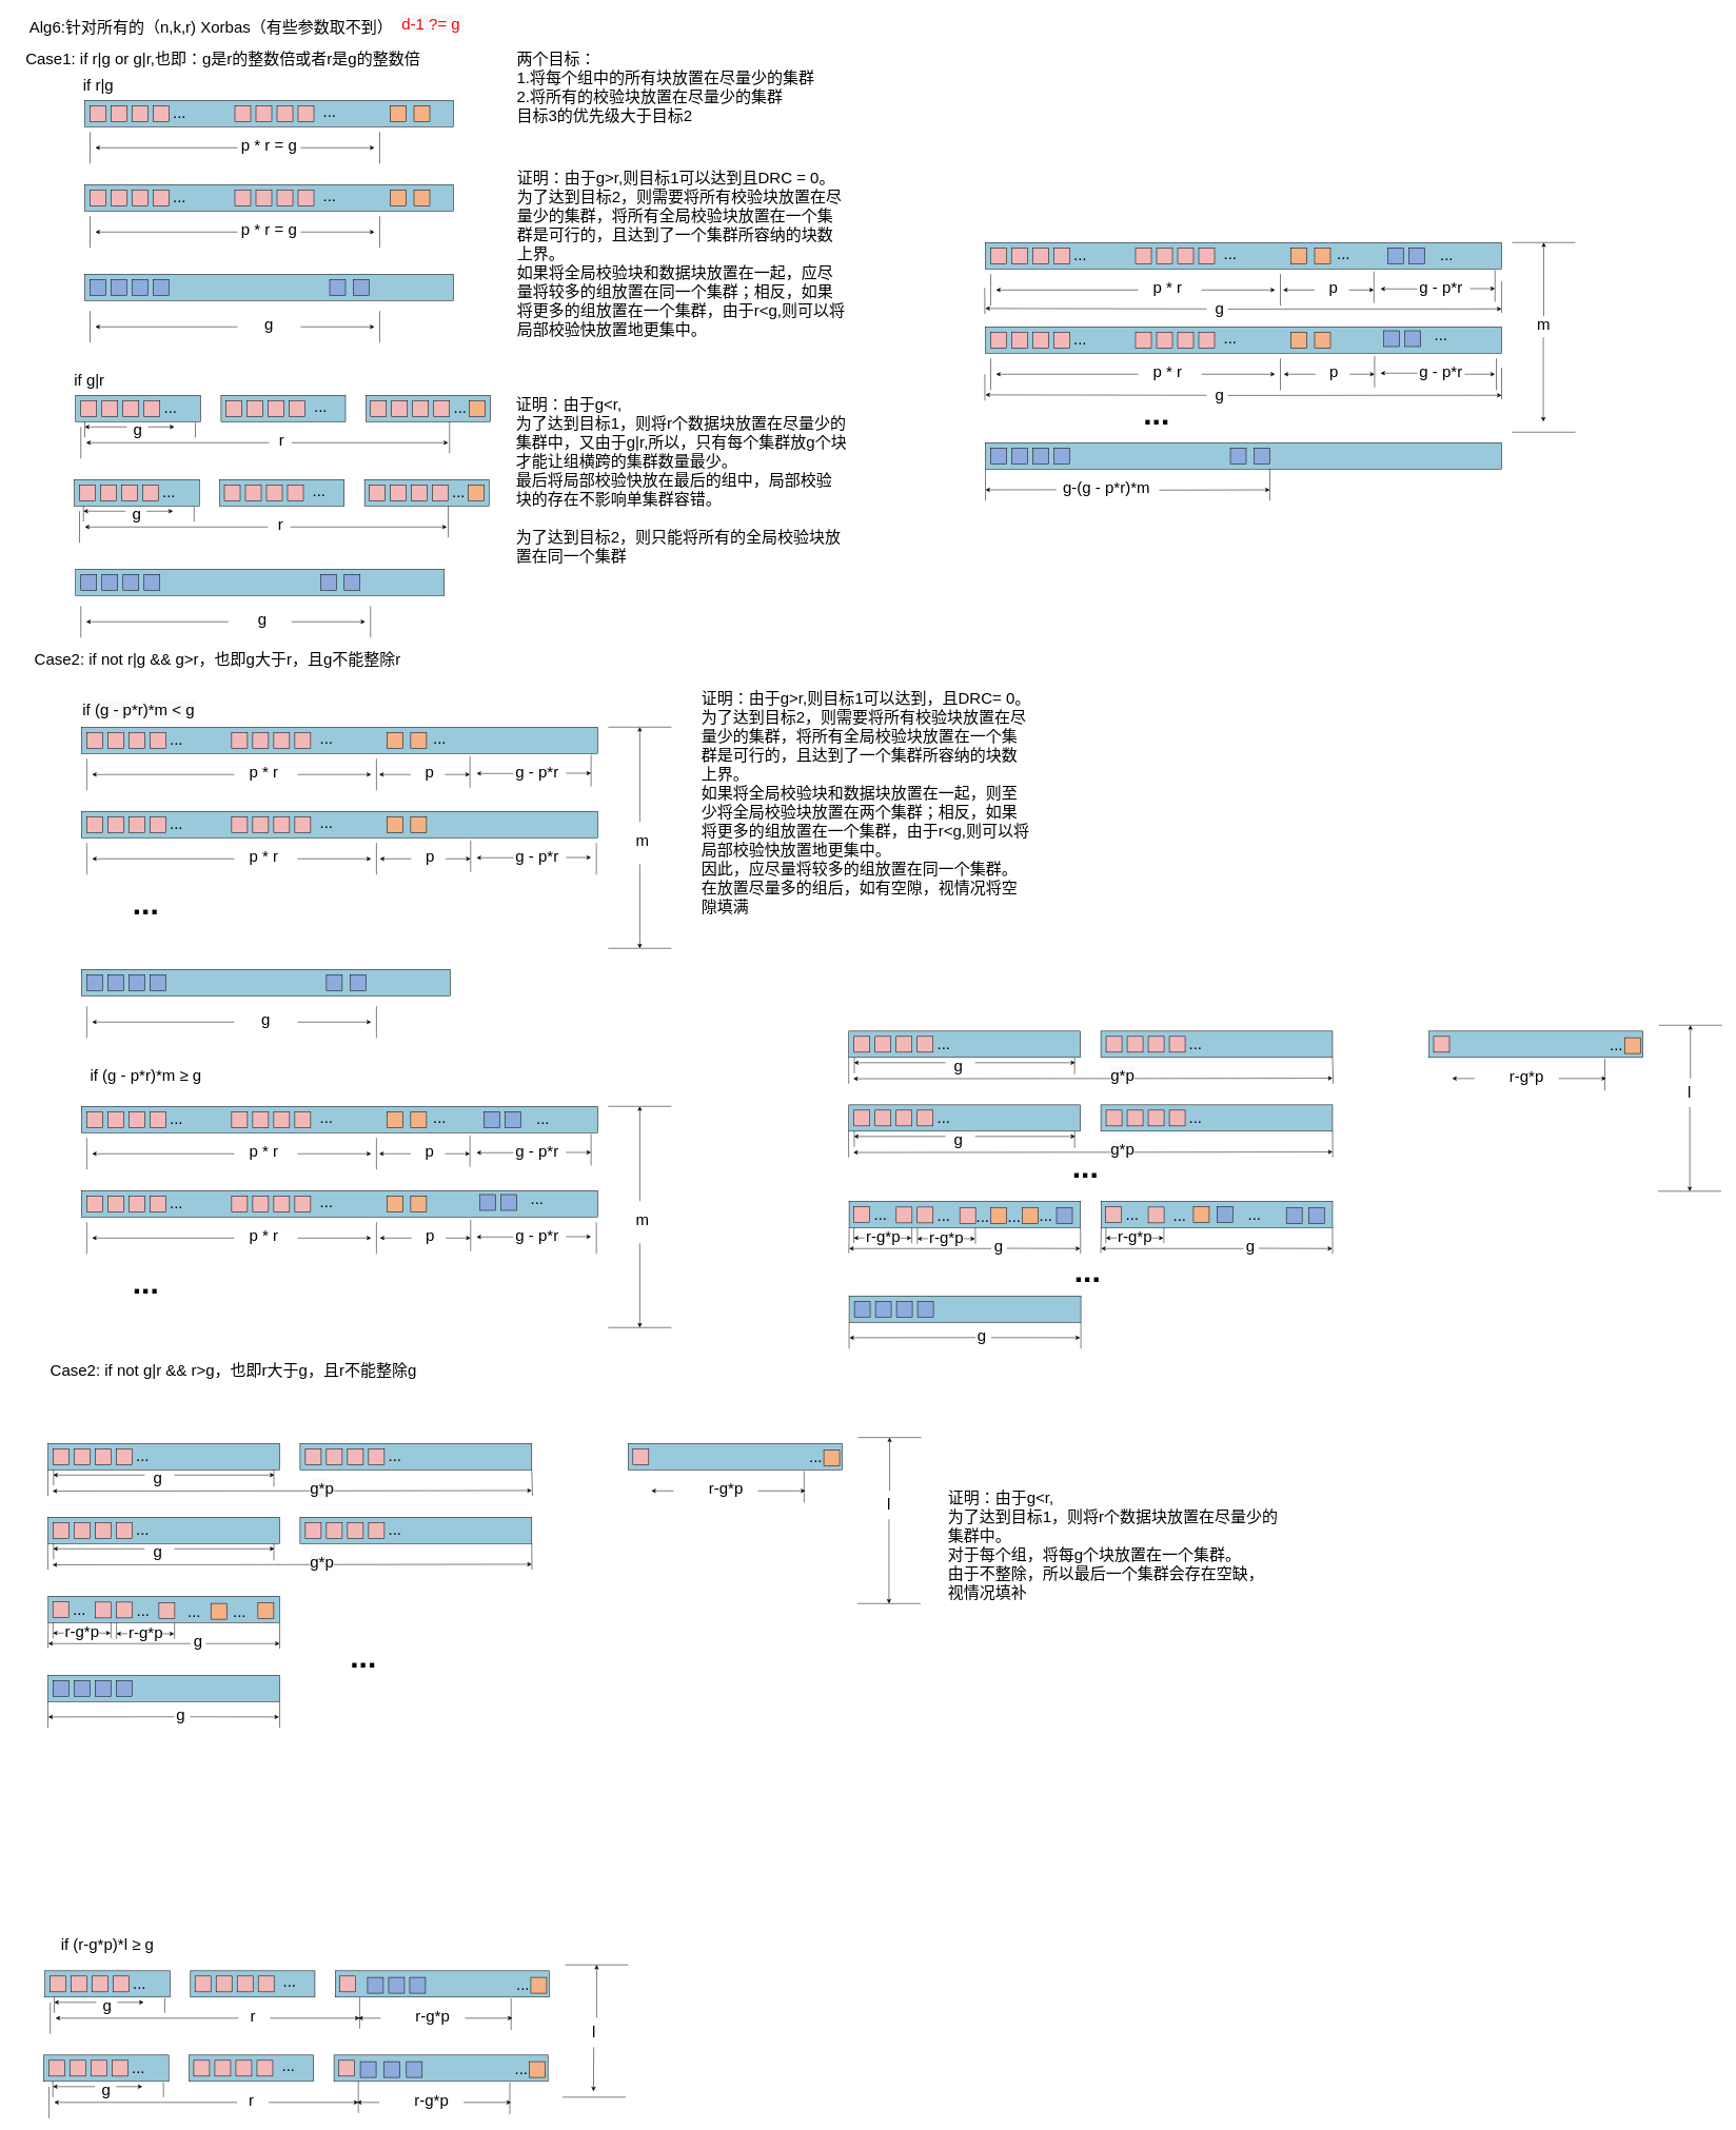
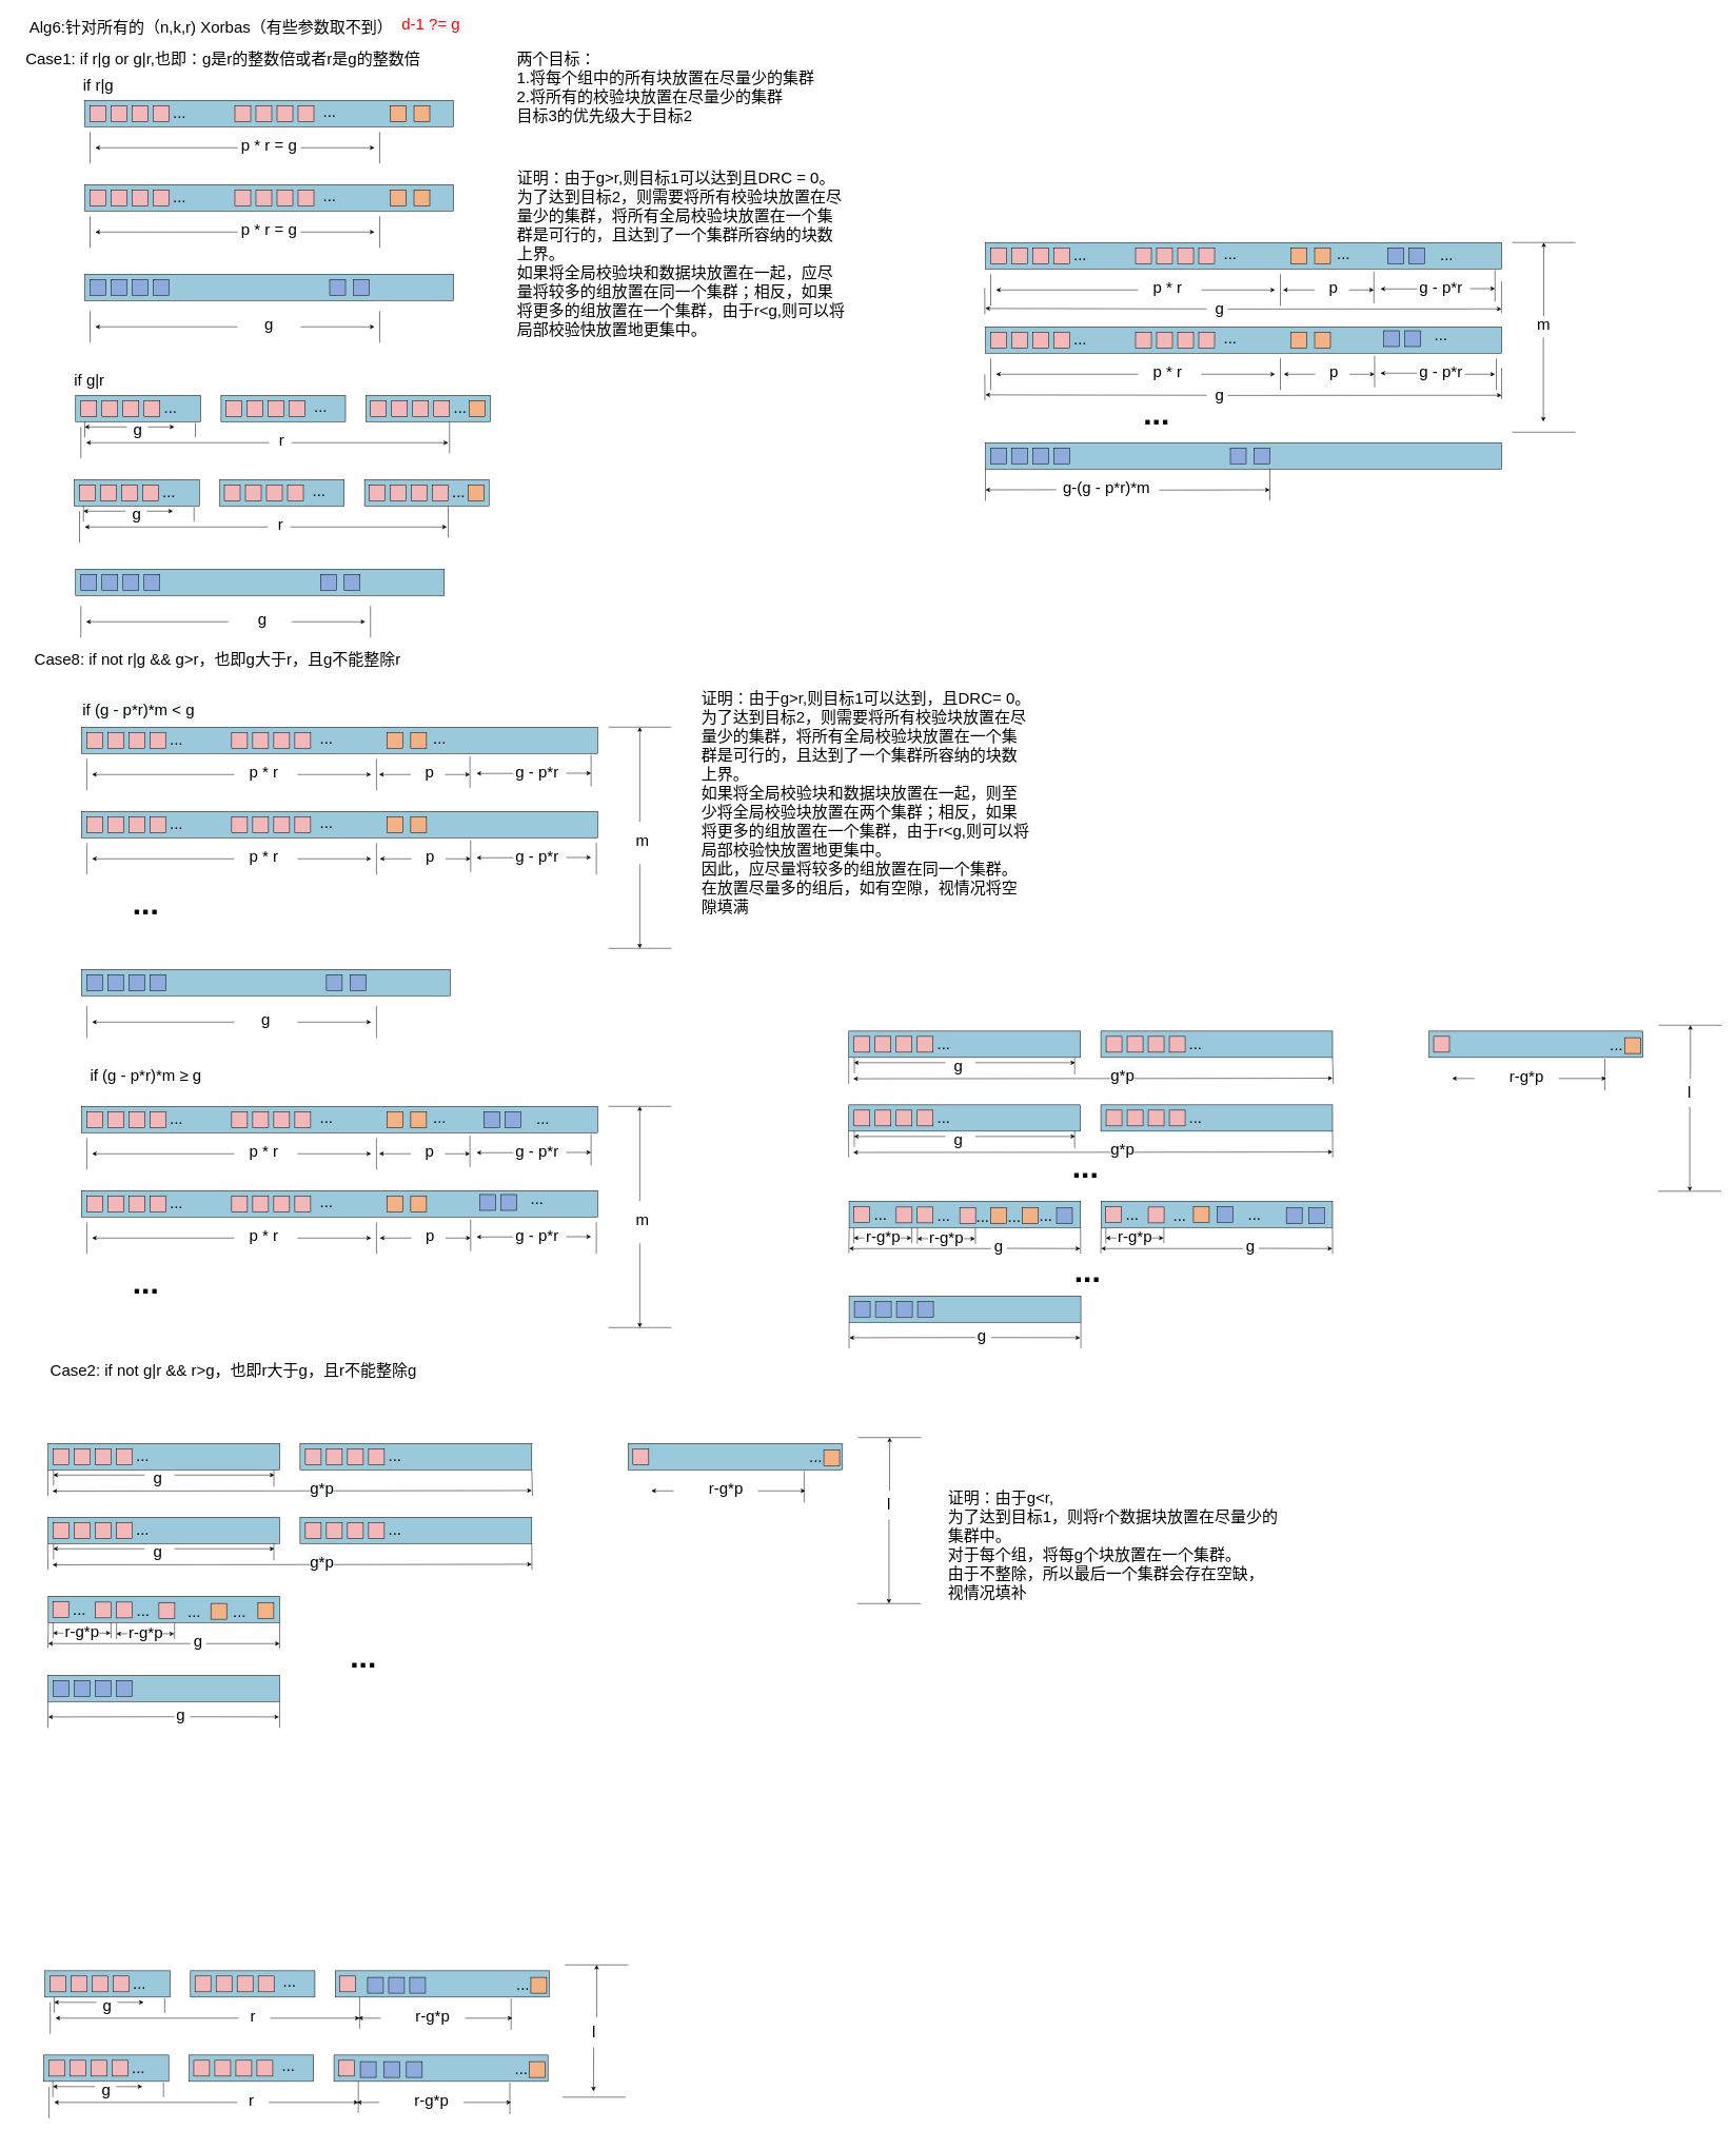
- <mxCell id="177" value="&lt;div style=&quot;text-align: left;&quot;&gt;&lt;span style=&quot;font-size: 30px; background-color: initial;&quot;&gt;证明：由于g&amp;lt;r,&lt;/span&gt;&lt;/div&gt;&lt;div style=&quot;text-align: left;&quot;&gt;&lt;span style=&quot;font-size: 30px;&quot;&gt;为了达到目标1，则将r个数据块放置在尽量少的集群中，又由于g|r,所以，只有每个集群放g个块才能让组横跨的集群数量最少。&lt;/span&gt;&lt;/div&gt;&lt;div style=&quot;text-align: left;&quot;&gt;&lt;span style=&quot;font-size: 30px;&quot;&gt;最后将局部校验快放在最后的组中，局部校验块的存在不影响单集群容错。&lt;/span&gt;&lt;/div&gt;&lt;div style=&quot;text-align: left;&quot;&gt;&lt;span style=&quot;font-size: 30px;&quot;&gt;&lt;br&gt;&lt;/span&gt;&lt;/div&gt;&lt;font style=&quot;font-size: 30px;&quot;&gt;&lt;div style=&quot;text-align: left;&quot;&gt;&lt;span style=&quot;background-color: initial;&quot;&gt;为了达到目标2，则只能将所有的全局校验块放置在同一个集群&lt;/span&gt;&lt;/div&gt;&lt;/font&gt;" style="text;html=1;strokeColor=none;fillColor=none;align=center;verticalAlign=middle;whiteSpace=wrap;rounded=0;" parent="1" vertex="1"><mxGeometry x="977.5" y="710" width="630" height="400" as="geometry" /></mxCell>
- <mxCell id="126" value="&lt;font style=&quot;font-size: 30px;&quot;&gt;Case2: if not r|g &amp;amp;&amp;amp; g&amp;gt;r，也即g大于r，且g不能整除r&amp;nbsp;&lt;/font&gt;" style="text;html=1;strokeColor=none;fillColor=none;align=center;verticalAlign=middle;whiteSpace=wrap;rounded=0;" parent="1" vertex="1"><mxGeometry x="50" y="1230" width="732.5" height="40" as="geometry" /></mxCell>
+ <mxCell id="126" value="&lt;font style=&quot;font-size: 30px;&quot;&gt;Case8: if not r|g &amp;amp;&amp;amp; g&amp;gt;r，也即g大于r，且g不能整除r&amp;nbsp;&lt;/font&gt;" style="text;html=1;strokeColor=none;fillColor=none;align=center;verticalAlign=middle;whiteSpace=wrap;rounded=0;" parent="1" vertex="1"><mxGeometry x="50" y="1230" width="732.5" height="40" as="geometry" /></mxCell>
- <mxCell id="309" value="&lt;font style=&quot;font-size: 30px;&quot;&gt;if (r-g*p)*l ≥ g&lt;br&gt;&lt;/font&gt;" style="text;html=1;strokeColor=none;fillColor=none;align=center;verticalAlign=middle;whiteSpace=wrap;rounded=0;" parent="1" vertex="1"><mxGeometry x="50" y="3670" width="306.25" height="40" as="geometry" /></mxCell>
